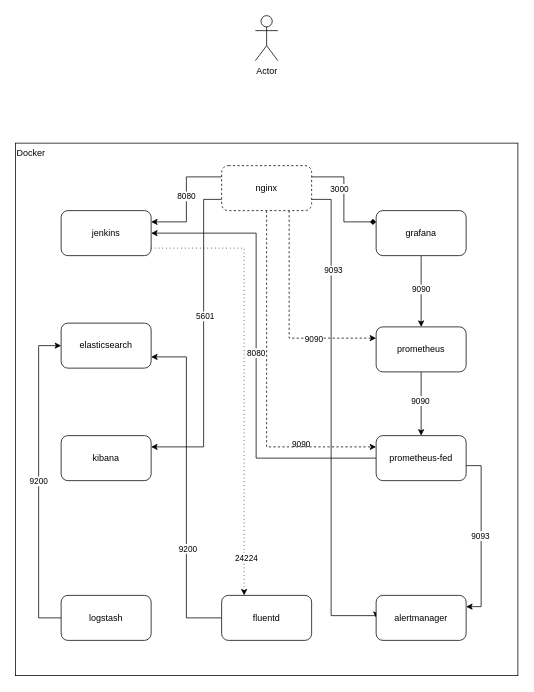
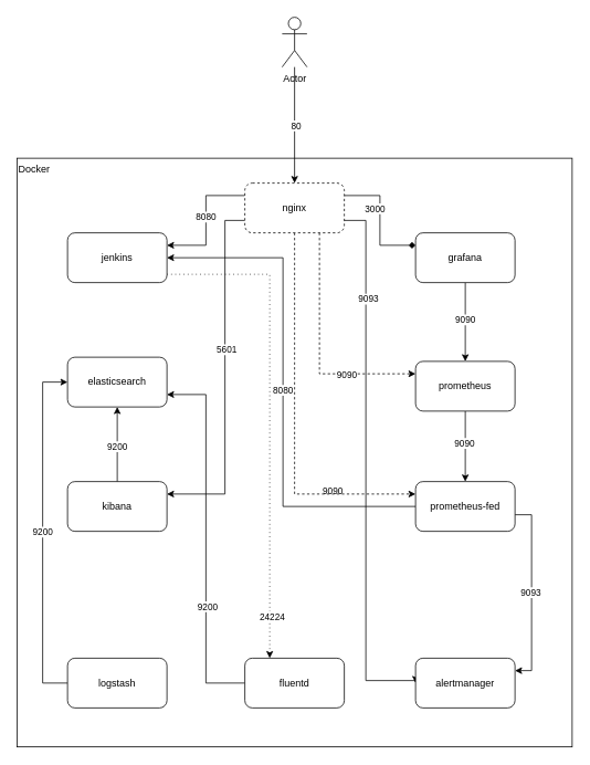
+ <mxCell id="19" style="edgeStyle=orthogonalEdgeStyle;rounded=0;orthogonalLoop=1;jettySize=auto;html=1;" edge="1" parent="1" source="21" target="43"><mxGeometry relative="1" as="geometry" /></mxCell>
+ <mxCell id="20" value="80" style="edgeLabel;html=1;align=center;verticalAlign=middle;resizable=0;points=[];" vertex="1" connectable="0" parent="19"><mxGeometry y="1" relative="1" as="geometry"><mxPoint as="offset" /></mxGeometry></mxCell>
+ <mxCell id="23" style="edgeStyle=orthogonalEdgeStyle;rounded=0;orthogonalLoop=1;jettySize=auto;html=1;" parent="1" source="25" target="22" edge="1"><mxGeometry relative="1" as="geometry" /></mxCell>
+ <mxCell id="24" value="9200" style="edgeLabel;html=1;align=center;verticalAlign=middle;resizable=0;points=[];" parent="23" vertex="1" connectable="0"><mxGeometry x="-0.044" y="1" relative="1" as="geometry"><mxPoint as="offset" /></mxGeometry></mxCell>
